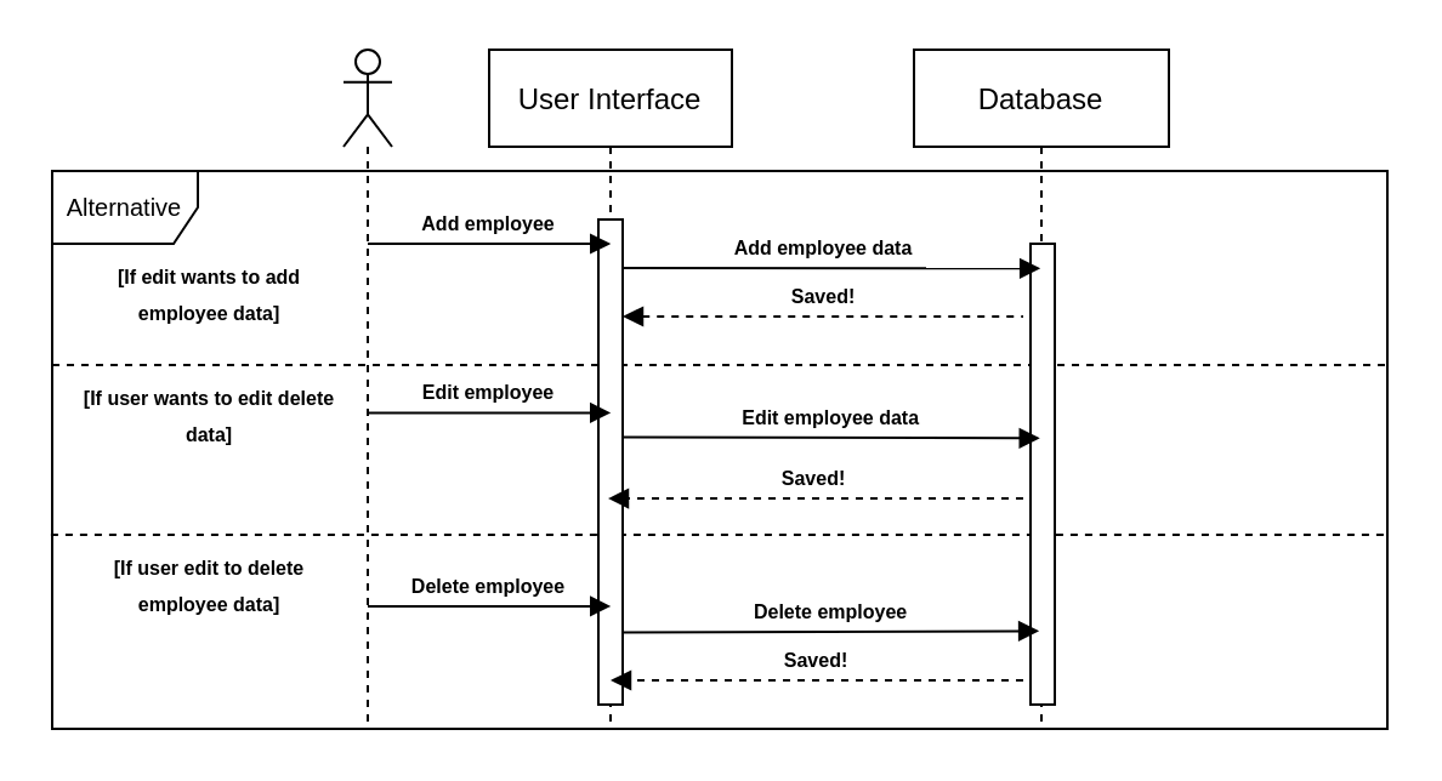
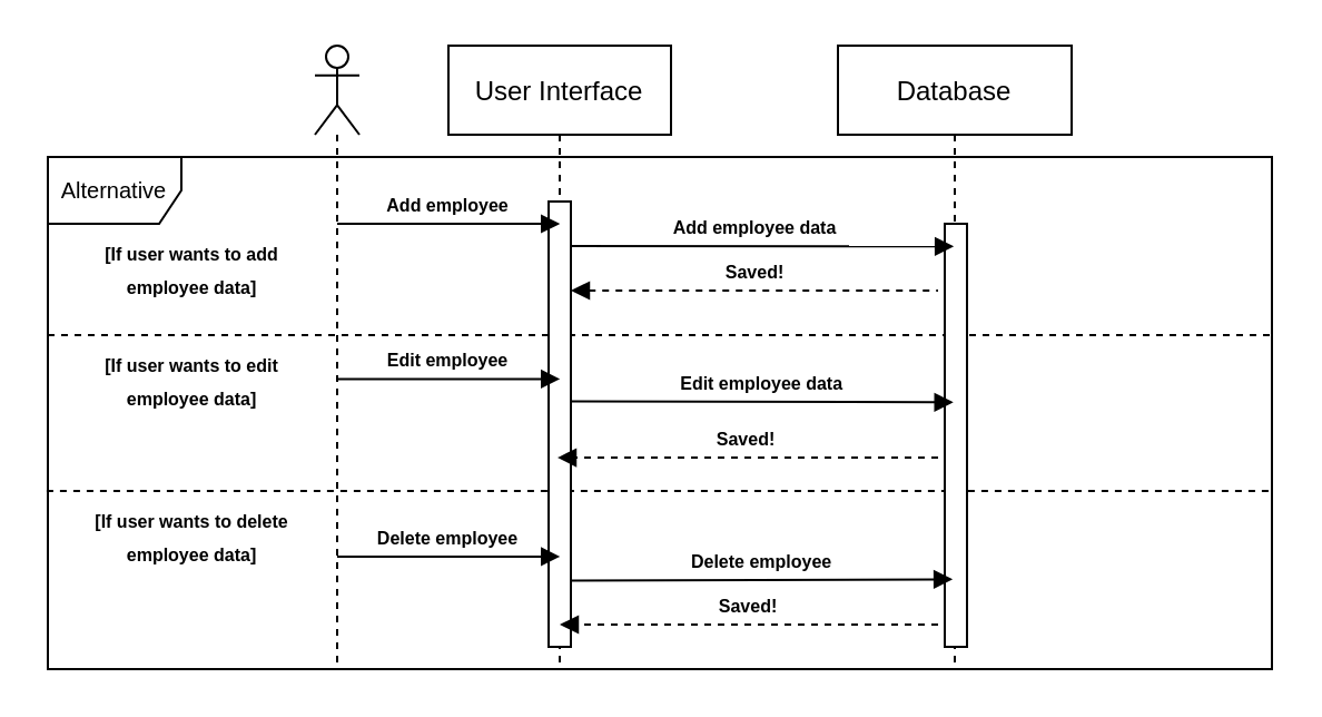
- <mxCell id="12" value="&lt;font style=&quot;font-size: 8px;&quot;&gt;&lt;b&gt;[If edit wants to add employee data]&lt;/b&gt;&lt;/font&gt;" style="text;html=1;strokeColor=none;fillColor=none;align=center;verticalAlign=middle;whiteSpace=wrap;rounded=0;" vertex="1" parent="1"><mxGeometry x="31" y="110" width="110" height="20" as="geometry" /></mxCell>
+ <mxCell id="12" value="&lt;font style=&quot;font-size: 8px;&quot;&gt;&lt;b&gt;[If user wants to add employee data]&lt;/b&gt;&lt;/font&gt;" style="text;html=1;strokeColor=none;fillColor=none;align=center;verticalAlign=middle;whiteSpace=wrap;rounded=0;" vertex="1" parent="1"><mxGeometry x="31" y="110" width="110" height="20" as="geometry" /></mxCell>
- <mxCell id="17" value="&lt;font style=&quot;font-size: 8px;&quot;&gt;&lt;b&gt;[If user wants to edit delete data]&lt;/b&gt;&lt;/font&gt;" style="text;html=1;strokeColor=none;fillColor=none;align=center;verticalAlign=middle;whiteSpace=wrap;rounded=0;" vertex="1" parent="1"><mxGeometry x="31" y="160" width="110" height="20" as="geometry" /></mxCell>
+ <mxCell id="17" value="&lt;font style=&quot;font-size: 8px;&quot;&gt;&lt;b&gt;[If user wants to edit employee data]&lt;/b&gt;&lt;/font&gt;" style="text;html=1;strokeColor=none;fillColor=none;align=center;verticalAlign=middle;whiteSpace=wrap;rounded=0;" vertex="1" parent="1"><mxGeometry x="31" y="160" width="110" height="20" as="geometry" /></mxCell>
- <mxCell id="18" value="&lt;font style=&quot;font-size: 8px;&quot;&gt;&lt;b&gt;[If user edit to delete employee data]&lt;/b&gt;&lt;/font&gt;" style="text;html=1;strokeColor=none;fillColor=none;align=center;verticalAlign=middle;whiteSpace=wrap;rounded=0;" vertex="1" parent="1"><mxGeometry x="31" y="230" width="110" height="20" as="geometry" /></mxCell>
+ <mxCell id="18" value="&lt;font style=&quot;font-size: 8px;&quot;&gt;&lt;b&gt;[If user wants to delete employee data]&lt;/b&gt;&lt;/font&gt;" style="text;html=1;strokeColor=none;fillColor=none;align=center;verticalAlign=middle;whiteSpace=wrap;rounded=0;" vertex="1" parent="1"><mxGeometry x="31" y="230" width="110" height="20" as="geometry" /></mxCell>
